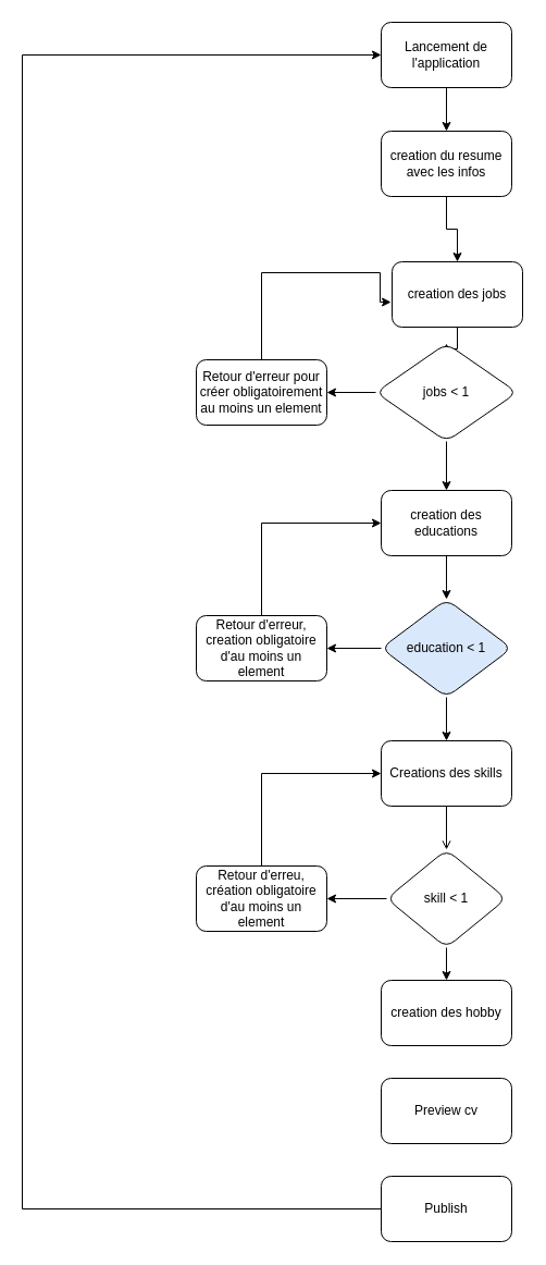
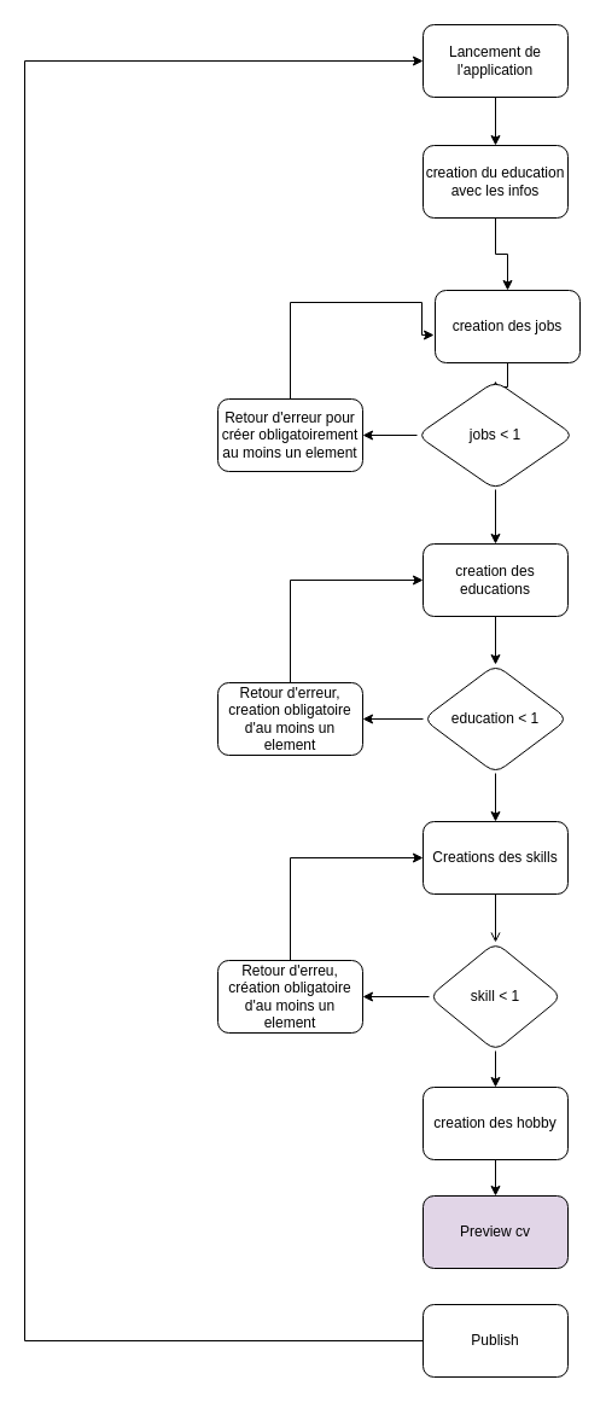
- <mxCell id="5" value="creation du resume avec les infos" style="whiteSpace=wrap;html=1;rounded=1;" vertex="1" parent="1"><mxGeometry x="350" y="120" width="120" height="60" as="geometry" /></mxCell>
+ <mxCell id="5" value="creation du education avec les infos" style="whiteSpace=wrap;html=1;rounded=1;" vertex="1" parent="1"><mxGeometry x="350" y="120" width="120" height="60" as="geometry" /></mxCell>
- <mxCell id="17" value="education &amp;lt; 1" style="rhombus;whiteSpace=wrap;html=1;rounded=1;fillColor=#dae8fc;" vertex="1" parent="1"><mxGeometry x="350" y="550" width="120" height="90" as="geometry" /></mxCell>
+ <mxCell id="17" value="education &amp;lt; 1" style="rhombus;whiteSpace=wrap;html=1;rounded=1;" vertex="1" parent="1"><mxGeometry x="350" y="550" width="120" height="90" as="geometry" /></mxCell>
+ <mxCell id="27" value="" style="edgeStyle=orthogonalEdgeStyle;rounded=0;orthogonalLoop=1;jettySize=auto;html=1;" edge="1" parent="1" source="28" target="29"><mxGeometry relative="1" as="geometry" /></mxCell>
- <mxCell id="29" value="Preview cv" style="whiteSpace=wrap;html=1;rounded=1;" vertex="1" parent="1"><mxGeometry x="350" y="990" width="120" height="60" as="geometry" /></mxCell>
+ <mxCell id="29" value="Preview cv" style="whiteSpace=wrap;html=1;rounded=1;fillColor=#e1d5e7;" vertex="1" parent="1"><mxGeometry x="350" y="990" width="120" height="60" as="geometry" /></mxCell>
